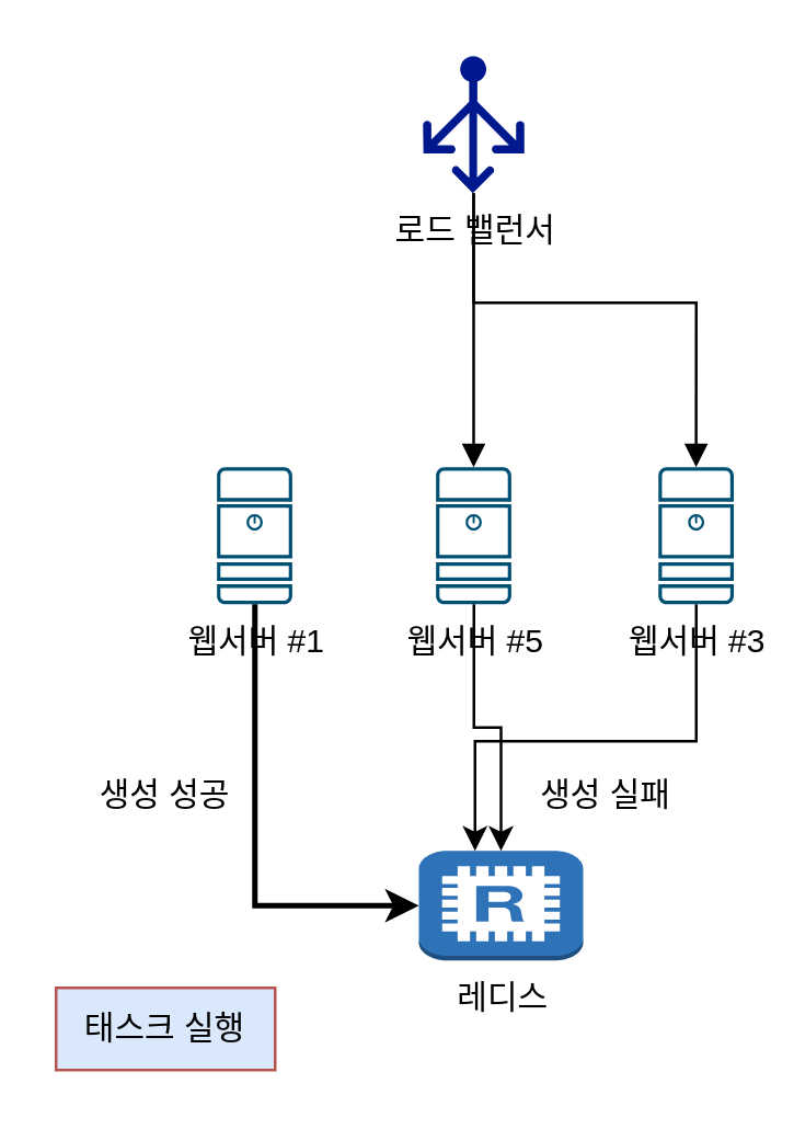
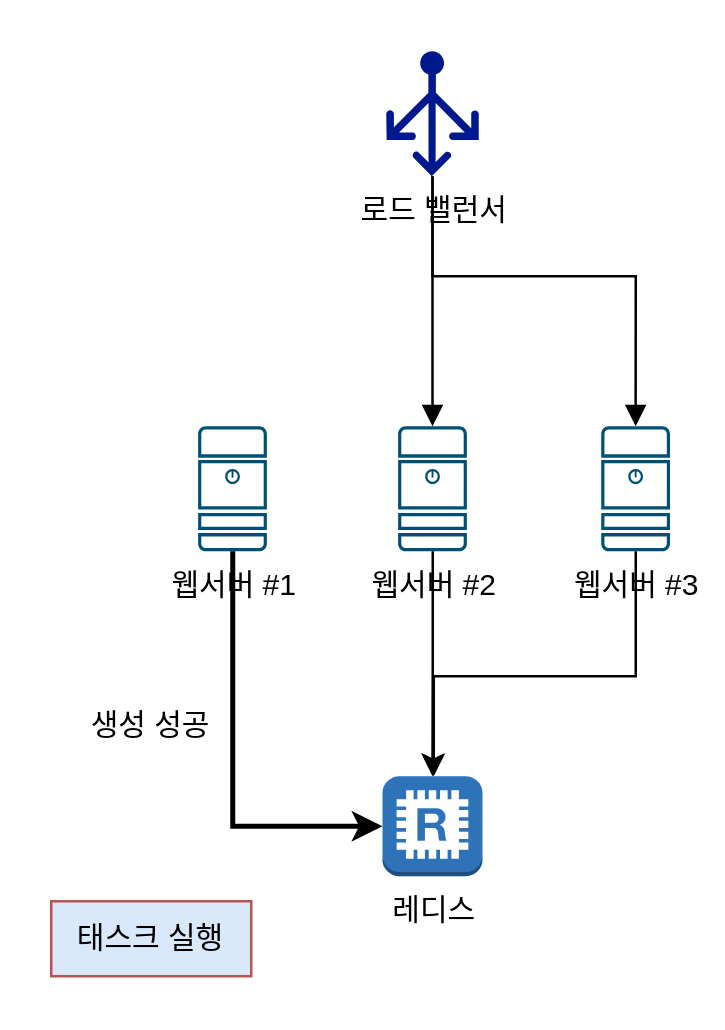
- <mxCell id="5" value="웹서버 #5" style="sketch=0;points=[[0.015,0.015,0],[0.985,0.015,0],[0.985,0.985,0],[0.015,0.985,0],[0.25,0,0],[0.5,0,0],[0.75,0,0],[1,0.25,0],[1,0.5,0],[1,0.75,0],[0.75,1,0],[0.5,1,0],[0.25,1,0],[0,0.75,0],[0,0.5,0],[0,0.25,0]];verticalLabelPosition=bottom;html=1;verticalAlign=top;aspect=fixed;align=center;pointerEvents=1;shape=mxgraph.cisco19.server;fillColor=#005073;strokeColor=none;" vertex="1" parent="1"><mxGeometry x="158.75" y="170" width="27.5" height="50" as="geometry" /></mxCell>
+ <mxCell id="5" value="웹서버 #2" style="sketch=0;points=[[0.015,0.015,0],[0.985,0.015,0],[0.985,0.985,0],[0.015,0.985,0],[0.25,0,0],[0.5,0,0],[0.75,0,0],[1,0.25,0],[1,0.5,0],[1,0.75,0],[0.75,1,0],[0.5,1,0],[0.25,1,0],[0,0.75,0],[0,0.5,0],[0,0.25,0]];verticalLabelPosition=bottom;html=1;verticalAlign=top;aspect=fixed;align=center;pointerEvents=1;shape=mxgraph.cisco19.server;fillColor=#005073;strokeColor=none;" vertex="1" parent="1"><mxGeometry x="158.75" y="170" width="27.5" height="50" as="geometry" /></mxCell>
- <mxCell id="14" value="생성 실패" style="text;html=1;strokeColor=none;fillColor=none;align=center;verticalAlign=middle;whiteSpace=wrap;rounded=0;" vertex="1" parent="1"><mxGeometry x="191" y="280" width="60" height="20" as="geometry" /></mxCell>
- <mxCell id="11" value="레디스" style="outlineConnect=0;dashed=0;verticalLabelPosition=bottom;verticalAlign=top;align=center;html=1;shape=mxgraph.aws3.redis;fillColor=#2E73B8;gradientColor=none;" vertex="1" parent="1"><mxGeometry x="152.5" y="310" width="60" height="40" as="geometry" /></mxCell>
+ <mxCell id="11" value="레디스" style="outlineConnect=0;dashed=0;verticalLabelPosition=bottom;verticalAlign=top;align=center;html=1;shape=mxgraph.aws3.redis;fillColor=#2E73B8;gradientColor=none;" vertex="1" parent="1"><mxGeometry x="152.5" y="310" width="40" height="40" as="geometry" /></mxCell>
